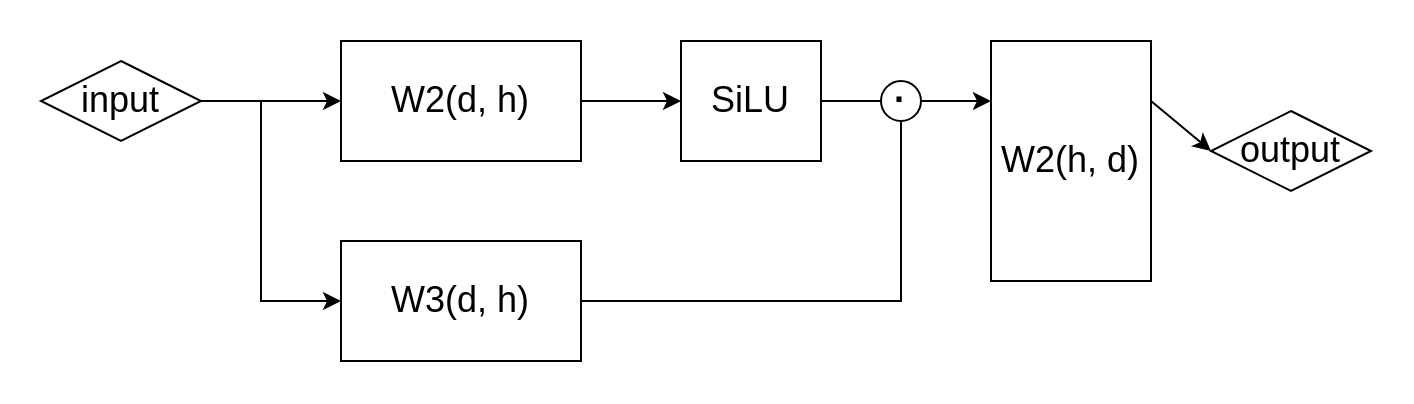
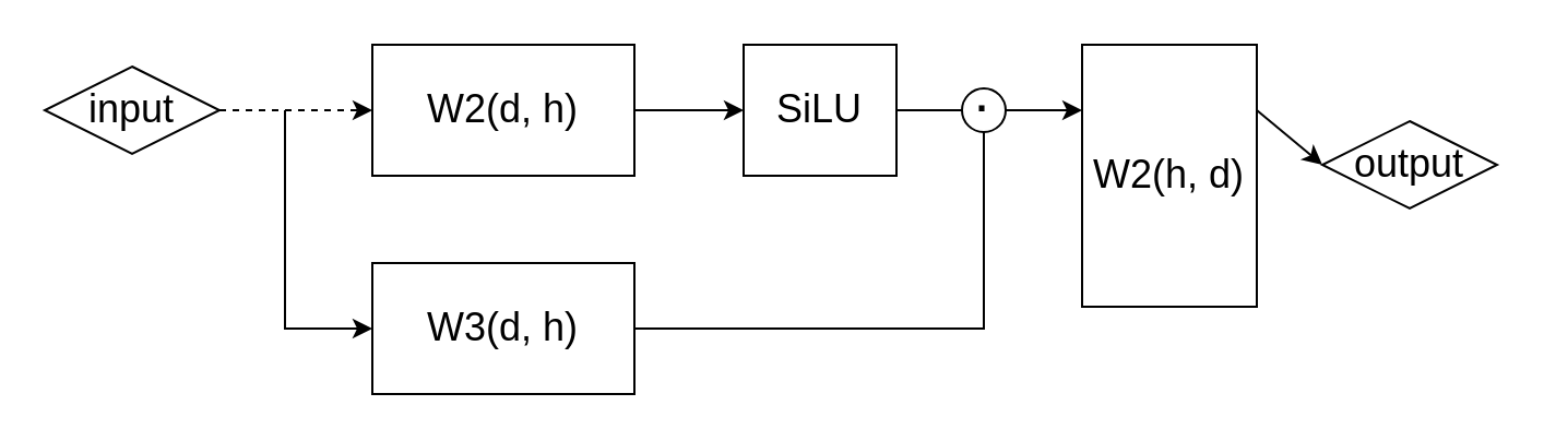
- <mxCell id="7" value="" style="endArrow=classic;html=1;rounded=0;entryX=0;entryY=0.5;entryDx=0;entryDy=0;" edge="1" parent="1" source="2" target="3"><mxGeometry width="50" height="50" relative="1" as="geometry"><mxPoint x="370" y="90" as="sourcePoint" /><mxPoint x="420" y="40" as="targetPoint" /></mxGeometry></mxCell>
+ <mxCell id="7" value="" style="endArrow=classic;html=1;rounded=0;entryX=0;entryY=0.5;entryDx=0;entryDy=0;dashed=1;" edge="1" parent="1" source="2" target="3"><mxGeometry width="50" height="50" relative="1" as="geometry"><mxPoint x="370" y="90" as="sourcePoint" /><mxPoint x="420" y="40" as="targetPoint" /></mxGeometry></mxCell>
